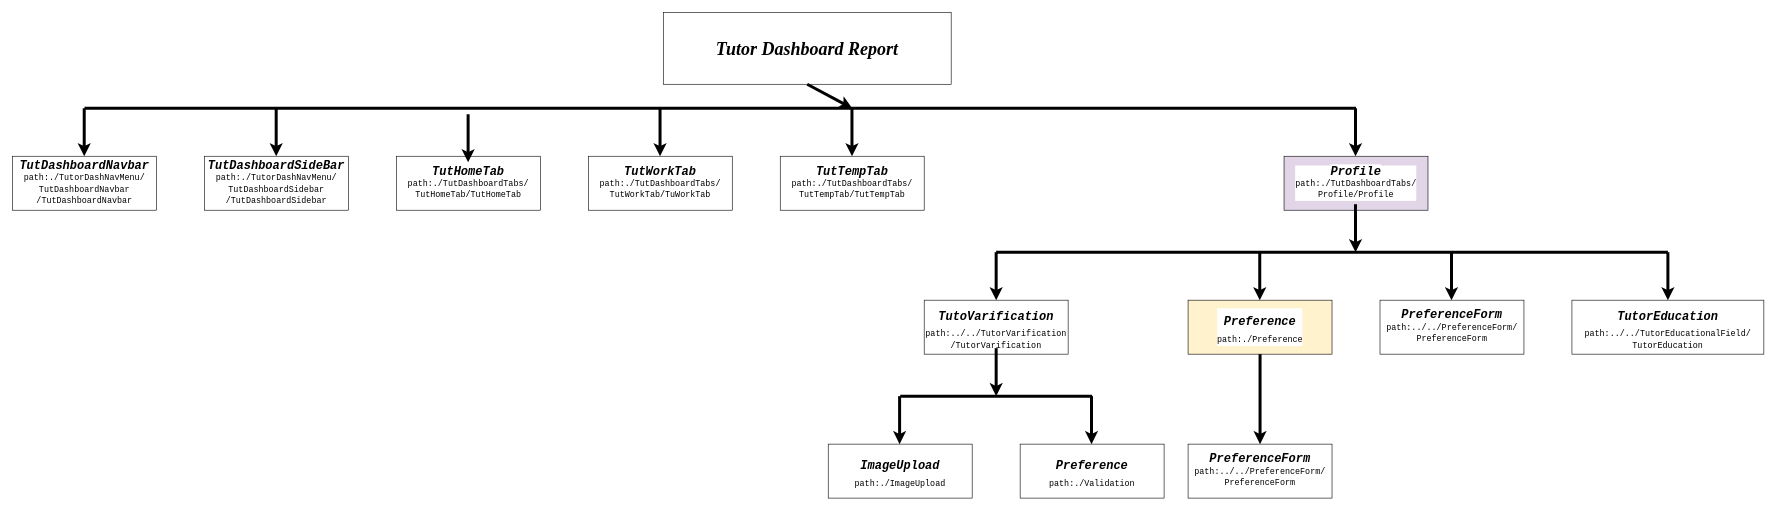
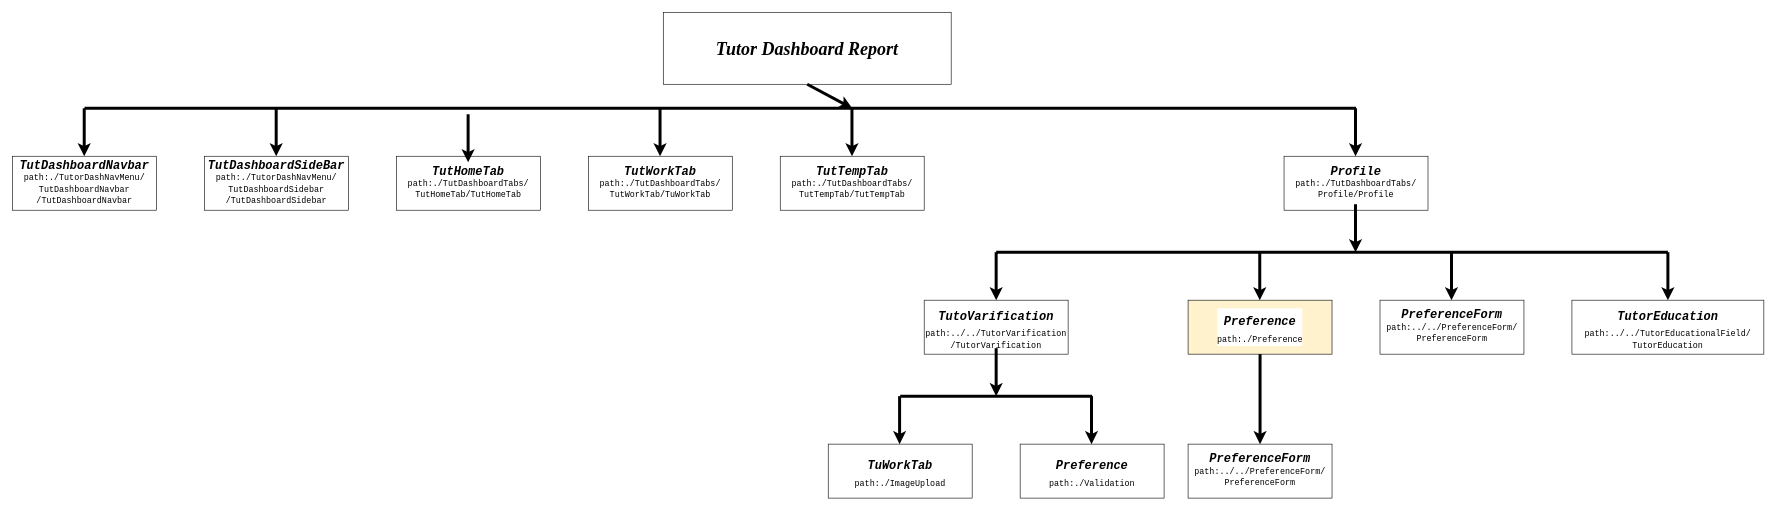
- <mxCell id="14" value="&lt;div style=&quot;font-family: Consolas, &amp;quot;Courier New&amp;quot;, monospace; font-size: 14px; line-height: 136%;&quot;&gt;&lt;b style=&quot;&quot;&gt;&lt;i style=&quot;font-size: 20px;&quot;&gt;&lt;font style=&quot;background-color: rgb(255, 255, 255);&quot;&gt;Profile&lt;/font&gt;&lt;/i&gt;&lt;/b&gt;&lt;/div&gt;&lt;div style=&quot;font-family: Consolas, &amp;quot;Courier New&amp;quot;, monospace; font-size: 14px; line-height: 136%;&quot;&gt;path:./TutDashboardTabs/&lt;/div&gt;&lt;div style=&quot;font-family: Consolas, &amp;quot;Courier New&amp;quot;, monospace; font-size: 14px; line-height: 19.04px;&quot;&gt;Profile/Profile&lt;/div&gt;" style="rounded=0;whiteSpace=wrap;html=1;labelBackgroundColor=#FFFFFF;fontFamily=Comic Sans MS;fontSize=30;fontColor=#000000;fillColor=#e1d5e7;" vertex="1" parent="1"><mxGeometry x="2140" y="260" width="240" height="90" as="geometry" /></mxCell>
+ <mxCell id="14" value="&lt;div style=&quot;font-family: Consolas, &amp;quot;Courier New&amp;quot;, monospace; font-size: 14px; line-height: 136%;&quot;&gt;&lt;b style=&quot;&quot;&gt;&lt;i style=&quot;font-size: 20px;&quot;&gt;&lt;font style=&quot;background-color: rgb(255, 255, 255);&quot;&gt;Profile&lt;/font&gt;&lt;/i&gt;&lt;/b&gt;&lt;/div&gt;&lt;div style=&quot;font-family: Consolas, &amp;quot;Courier New&amp;quot;, monospace; font-size: 14px; line-height: 136%;&quot;&gt;path:./TutDashboardTabs/&lt;/div&gt;&lt;div style=&quot;font-family: Consolas, &amp;quot;Courier New&amp;quot;, monospace; font-size: 14px; line-height: 19.04px;&quot;&gt;Profile/Profile&lt;/div&gt;" style="rounded=0;whiteSpace=wrap;html=1;labelBackgroundColor=#FFFFFF;fontFamily=Comic Sans MS;fontSize=30;fontColor=#000000;fillColor=#FFFFFF;" vertex="1" parent="1"><mxGeometry x="2140" y="260" width="240" height="90" as="geometry" /></mxCell>
- <mxCell id="30" value="&lt;div style=&quot;font-family: Consolas, &amp;quot;Courier New&amp;quot;, monospace; line-height: 136%;&quot;&gt;&lt;span style=&quot;font-size: 20px;&quot;&gt;&lt;b&gt;&lt;i&gt;ImageUpload&lt;/i&gt;&lt;/b&gt;&lt;/span&gt;&lt;/div&gt;&lt;div style=&quot;font-family: Consolas, &amp;quot;Courier New&amp;quot;, monospace; font-size: 14px; line-height: 136%;&quot;&gt;path:./ImageUpload&lt;br&gt;&lt;/div&gt;" style="rounded=0;whiteSpace=wrap;html=1;labelBackgroundColor=#FFFFFF;fontFamily=Comic Sans MS;fontSize=30;fontColor=#000000;fillColor=#FFFFFF;" vertex="1" parent="1"><mxGeometry x="1380" y="740" width="240" height="90" as="geometry" /></mxCell>
+ <mxCell id="30" value="&lt;div style=&quot;font-family: Consolas, &amp;quot;Courier New&amp;quot;, monospace; line-height: 136%;&quot;&gt;&lt;span style=&quot;font-size: 20px;&quot;&gt;&lt;b&gt;&lt;i&gt;TuWorkTab&lt;/i&gt;&lt;/b&gt;&lt;/span&gt;&lt;/div&gt;&lt;div style=&quot;font-family: Consolas, &amp;quot;Courier New&amp;quot;, monospace; font-size: 14px; line-height: 136%;&quot;&gt;path:./ImageUpload&lt;br&gt;&lt;/div&gt;" style="rounded=0;whiteSpace=wrap;html=1;labelBackgroundColor=#FFFFFF;fontFamily=Comic Sans MS;fontSize=30;fontColor=#000000;fillColor=#FFFFFF;" vertex="1" parent="1"><mxGeometry x="1380" y="740" width="240" height="90" as="geometry" /></mxCell>
